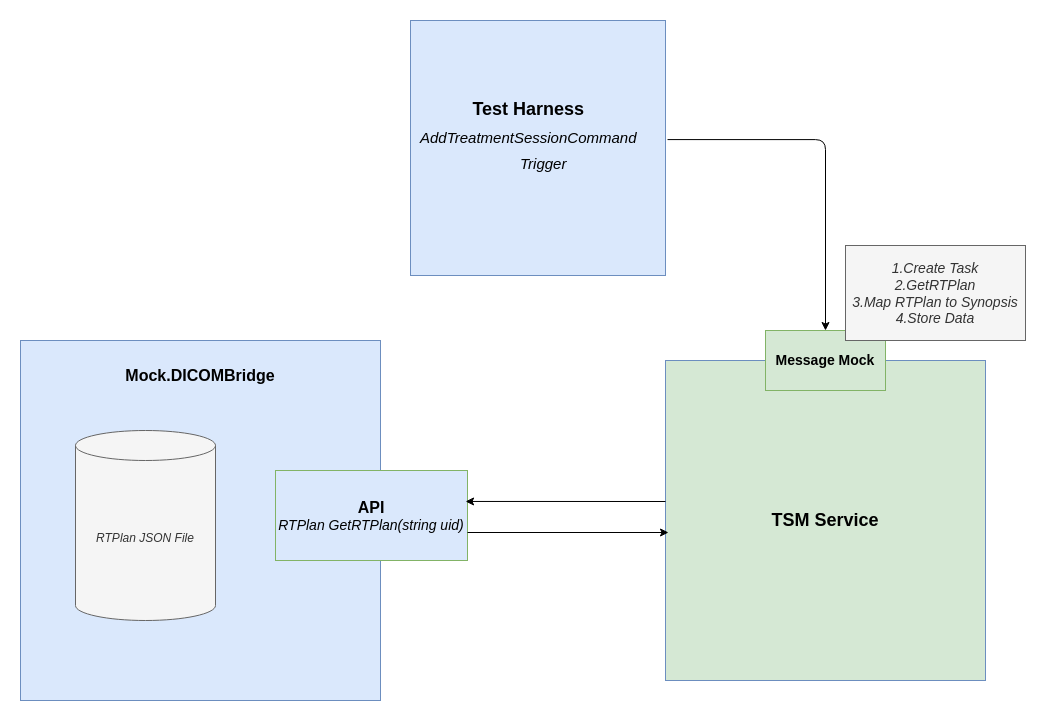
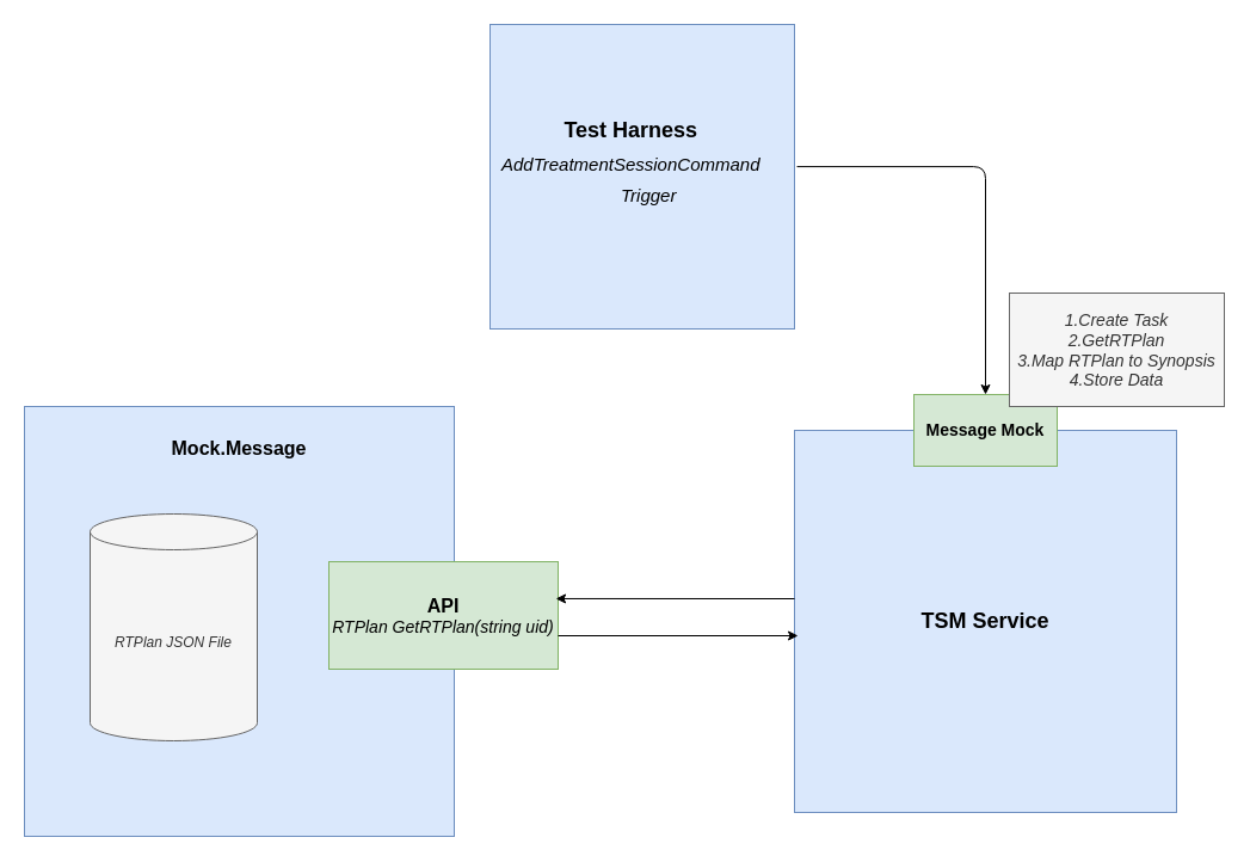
- <mxCell id="3" value="&lt;b&gt;&lt;font style=&quot;font-size: 16px&quot;&gt;Mock.DICOMBridge&lt;/font&gt;&lt;/b&gt;" style="text;html=1;strokeColor=none;fillColor=none;align=center;verticalAlign=middle;whiteSpace=wrap;rounded=0;" vertex="1" parent="1"><mxGeometry x="125" y="360" width="150" height="30" as="geometry" /></mxCell>
+ <mxCell id="3" value="&lt;b&gt;&lt;font style=&quot;font-size: 16px&quot;&gt;Mock.Message&lt;/font&gt;&lt;/b&gt;" style="text;html=1;strokeColor=none;fillColor=none;align=center;verticalAlign=middle;whiteSpace=wrap;rounded=0;" vertex="1" parent="1"><mxGeometry x="125" y="360" width="150" height="30" as="geometry" /></mxCell>
- <mxCell id="5" value="&lt;div&gt;&lt;font size=&quot;1&quot;&gt;&lt;b style=&quot;font-size: 16px&quot;&gt;API&lt;/b&gt;&lt;/font&gt;&lt;/div&gt;&lt;div&gt;&lt;font size=&quot;1&quot;&gt;&lt;i style=&quot;font-size: 14px&quot;&gt;RTPlan GetRTPlan(string uid)&lt;/i&gt;&lt;/font&gt;&lt;br&gt;&lt;/div&gt;" style="rounded=0;whiteSpace=wrap;html=1;fillColor=#dae8fc;strokeColor=#82b366;" vertex="1" parent="1"><mxGeometry x="275" y="470" width="192" height="90" as="geometry" /></mxCell>
+ <mxCell id="5" value="&lt;div&gt;&lt;font size=&quot;1&quot;&gt;&lt;b style=&quot;font-size: 16px&quot;&gt;API&lt;/b&gt;&lt;/font&gt;&lt;/div&gt;&lt;div&gt;&lt;font size=&quot;1&quot;&gt;&lt;i style=&quot;font-size: 14px&quot;&gt;RTPlan GetRTPlan(string uid)&lt;/i&gt;&lt;/font&gt;&lt;br&gt;&lt;/div&gt;" style="rounded=0;whiteSpace=wrap;html=1;fillColor=#d5e8d4;strokeColor=#82b366;" vertex="1" parent="1"><mxGeometry x="275" y="470" width="192" height="90" as="geometry" /></mxCell>
- <mxCell id="6" value="&lt;b&gt;&lt;font style=&quot;font-size: 18px&quot;&gt;TSM Service&lt;/font&gt;&lt;/b&gt;" style="whiteSpace=wrap;html=1;aspect=fixed;fillColor=#d5e8d4;strokeColor=#6c8ebf;" vertex="1" parent="1"><mxGeometry x="665" y="360" width="320" height="320" as="geometry" /></mxCell>
+ <mxCell id="6" value="&lt;b&gt;&lt;font style=&quot;font-size: 18px&quot;&gt;TSM Service&lt;/font&gt;&lt;/b&gt;" style="whiteSpace=wrap;html=1;aspect=fixed;fillColor=#dae8fc;strokeColor=#6c8ebf;" vertex="1" parent="1"><mxGeometry x="665" y="360" width="320" height="320" as="geometry" /></mxCell>
